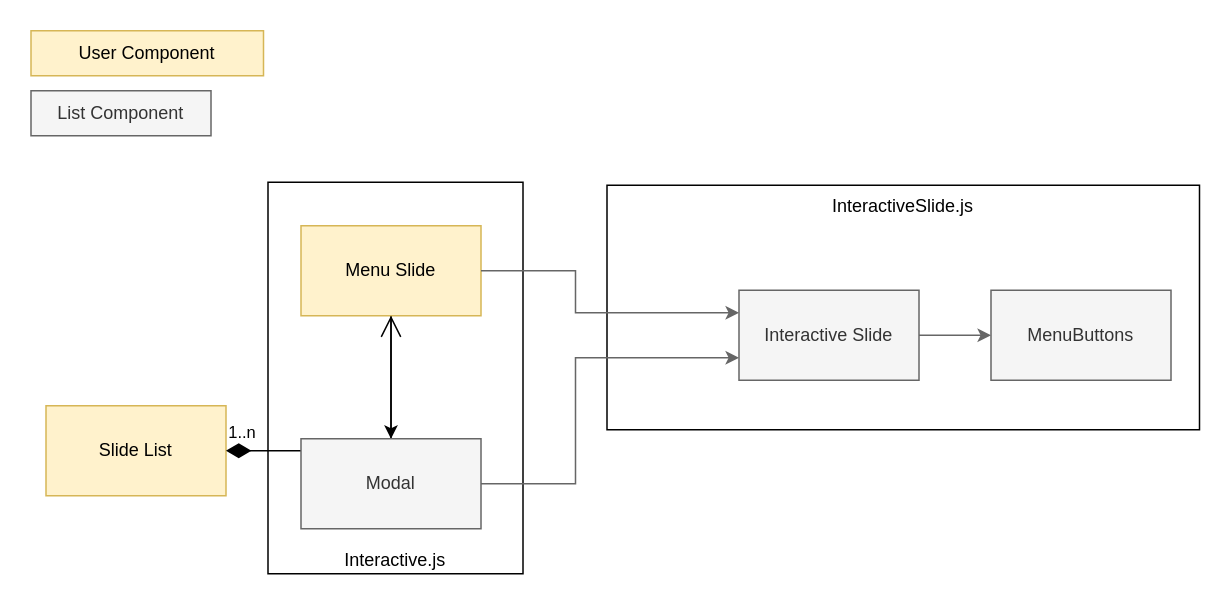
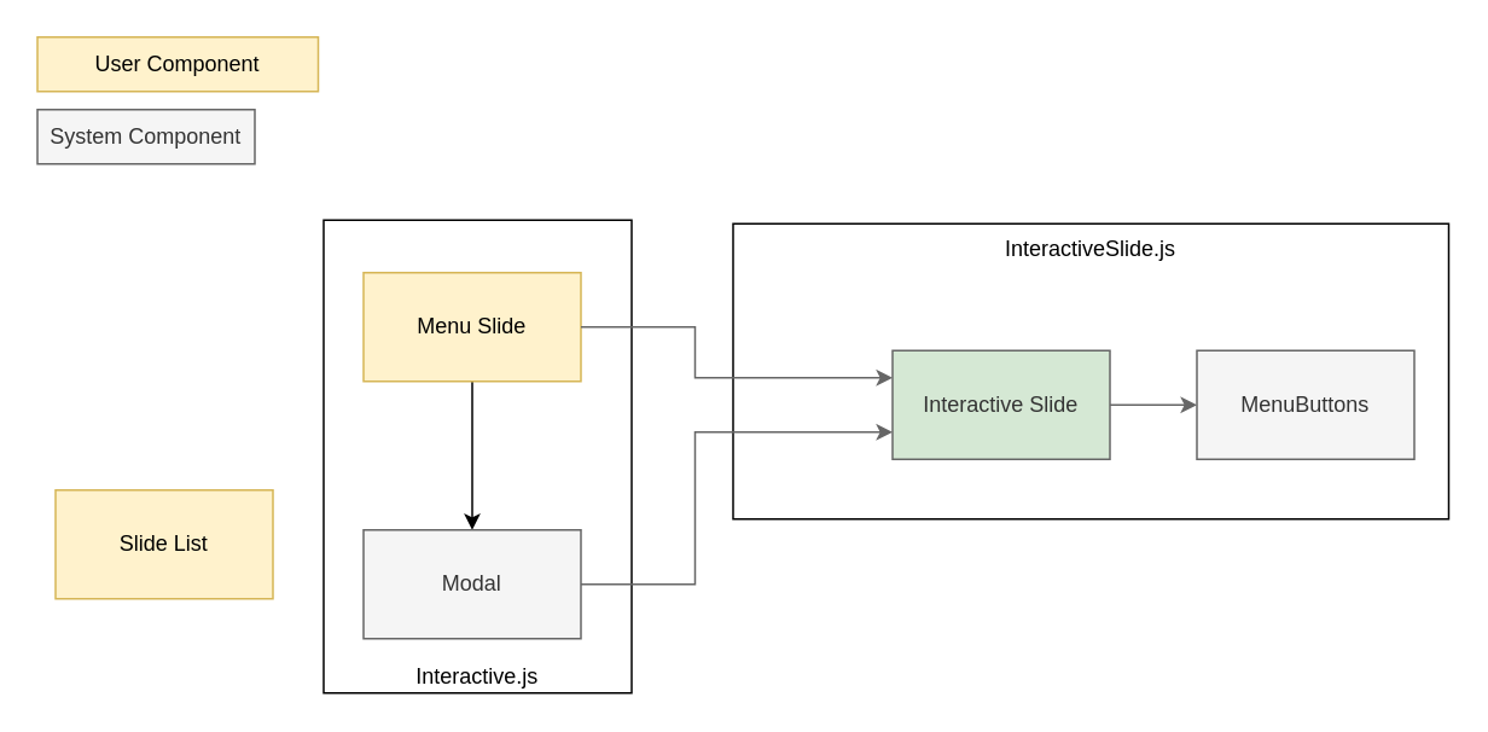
- <mxCell id="16" value="List Component" style="rounded=0;whiteSpace=wrap;html=1;fontColor=#333333;fillColor=#f5f5f5;strokeColor=#666666;" parent="1" vertex="1"><mxGeometry x="20" y="60" width="120" height="30" as="geometry" /></mxCell>
+ <mxCell id="16" value="System Component" style="rounded=0;whiteSpace=wrap;html=1;fontColor=#333333;fillColor=#f5f5f5;strokeColor=#666666;" parent="1" vertex="1"><mxGeometry x="20" y="60" width="120" height="30" as="geometry" /></mxCell>
- <mxCell id="9" value="Interactive Slide" style="rounded=0;whiteSpace=wrap;html=1;fontColor=#333333;fillColor=#f5f5f5;strokeColor=#666666;" parent="1" vertex="1"><mxGeometry x="492" y="193" width="120" height="60" as="geometry" /></mxCell>
+ <mxCell id="9" value="Interactive Slide" style="rounded=0;whiteSpace=wrap;html=1;fontColor=#333333;fillColor=#d5e8d4;strokeColor=#666666;" parent="1" vertex="1"><mxGeometry x="492" y="193" width="120" height="60" as="geometry" /></mxCell>
- <mxCell id="7" value="&lt;span style=&quot;background-color: rgb(255 , 255 , 255)&quot;&gt;1..n&lt;/span&gt;" style="endArrow=open;html=1;endSize=12;startArrow=diamondThin;startSize=14;startFill=1;edgeStyle=orthogonalEdgeStyle;align=left;verticalAlign=bottom;rounded=0;fontColor=#000000;strokeColor=#000000;" parent="1" source="4" target="6" edge="1"><mxGeometry x="-1" y="3" relative="1" as="geometry"><mxPoint x="240" y="480" as="sourcePoint" /><mxPoint x="400" y="480" as="targetPoint" /></mxGeometry></mxCell>
